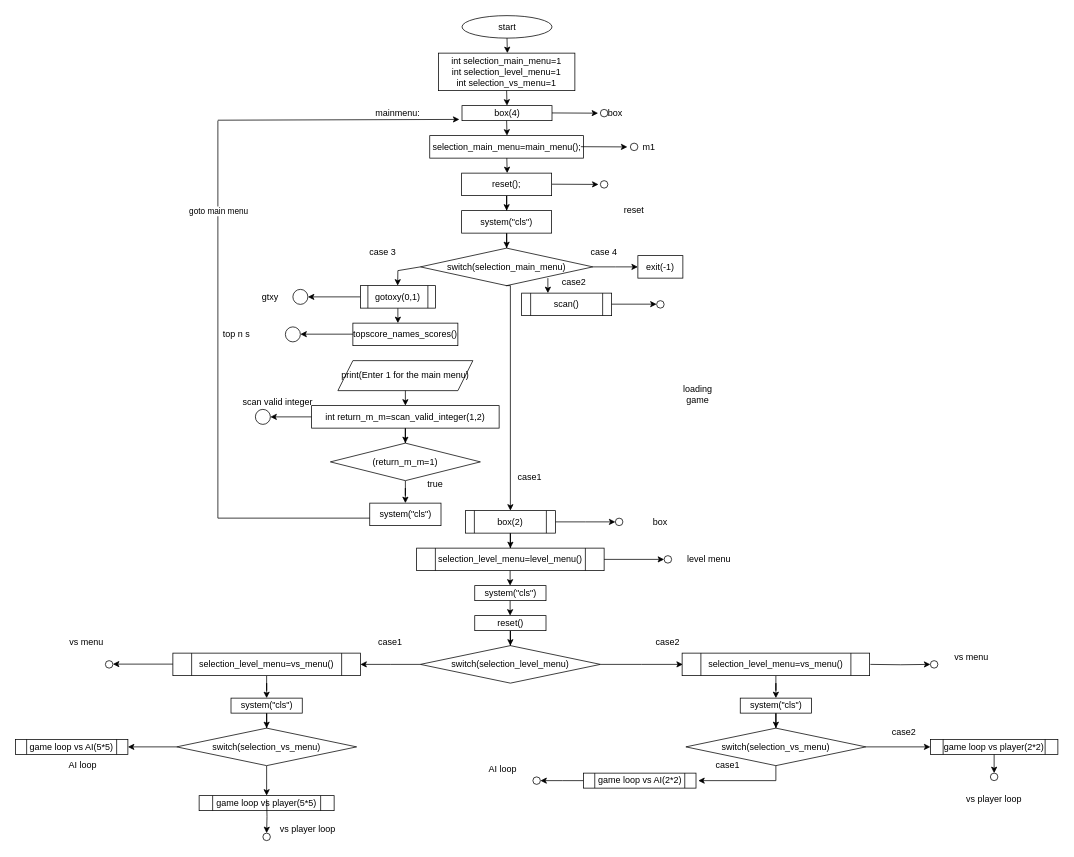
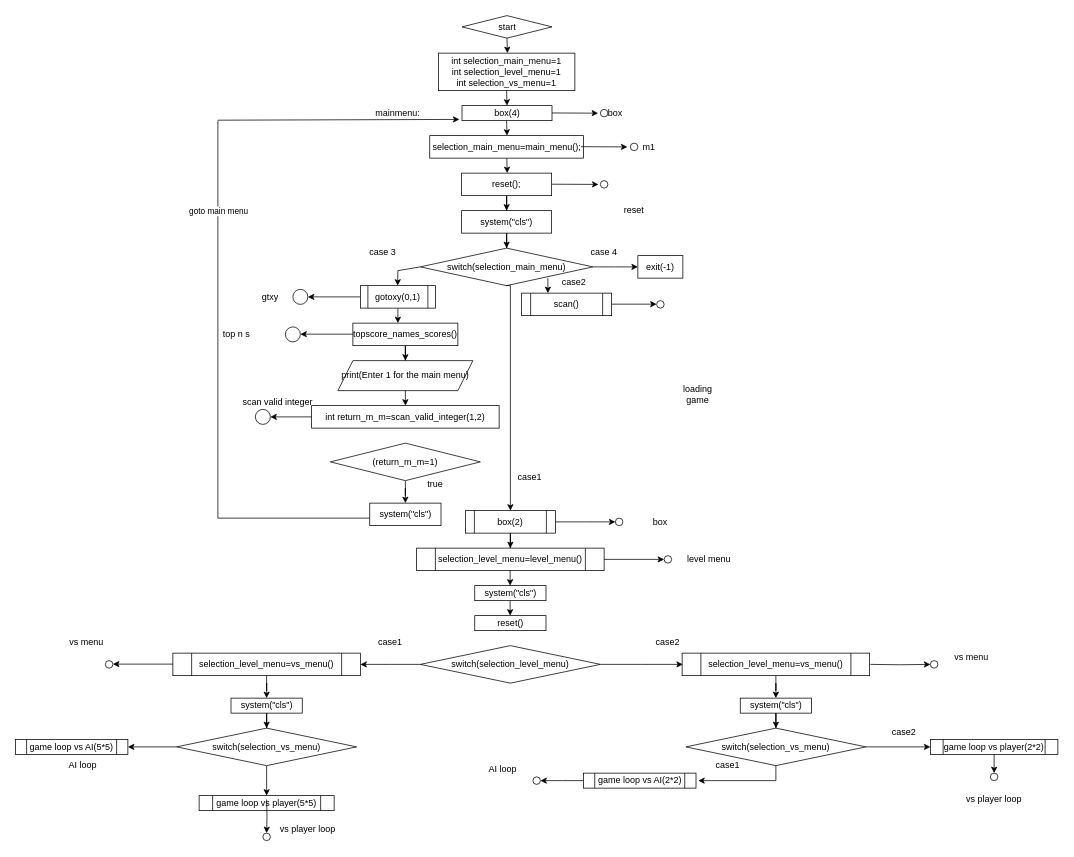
- <mxCell id="2" value="start" style="ellipse;whiteSpace=wrap;html=1;" parent="1" vertex="1"><mxGeometry x="615.5" width="120" height="30" as="geometry" y="20" /></mxCell>
+ <mxCell id="2" value="start" style="rhombus;whiteSpace=wrap;html=1;" parent="1" vertex="1"><mxGeometry x="615.5" width="120" height="30" as="geometry" y="20" /></mxCell>
+ <mxCell id="40" value="" style="edgeStyle=orthogonalEdgeStyle;rounded=0;orthogonalLoop=1;jettySize=auto;html=1;" parent="1" source="41" target="45" edge="1"><mxGeometry relative="1" as="geometry" /></mxCell>
- <mxCell id="47" value="" style="edgeStyle=orthogonalEdgeStyle;rounded=0;orthogonalLoop=1;jettySize=auto;html=1;" parent="1" source="48" target="53" edge="1"><mxGeometry relative="1" as="geometry" /></mxCell>
- <mxCell id="80" value="" style="edgeStyle=orthogonalEdgeStyle;rounded=0;orthogonalLoop=1;jettySize=auto;html=1;" parent="1" source="81" target="73" edge="1"><mxGeometry relative="1" as="geometry" /></mxCell>
